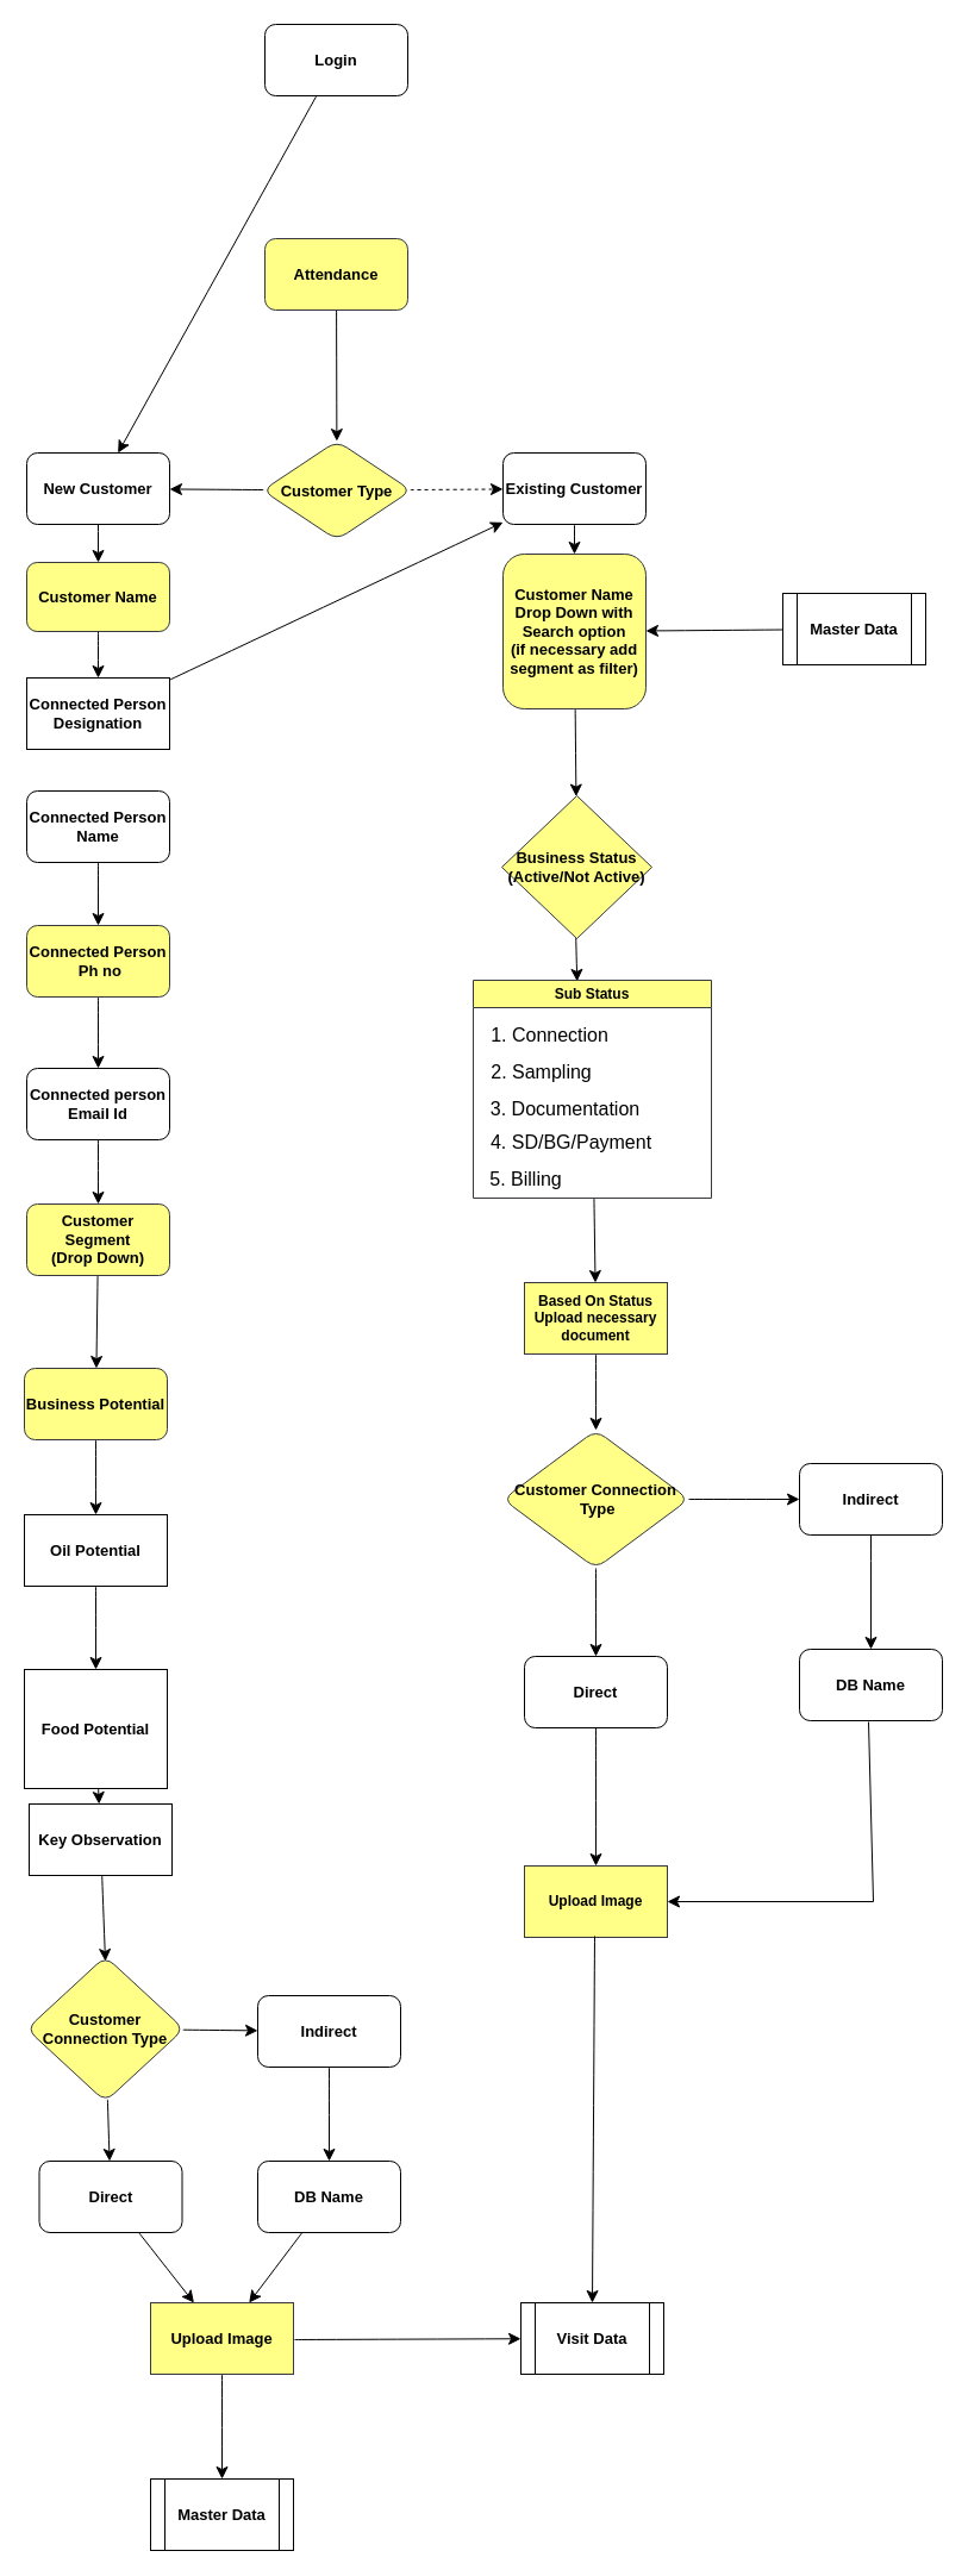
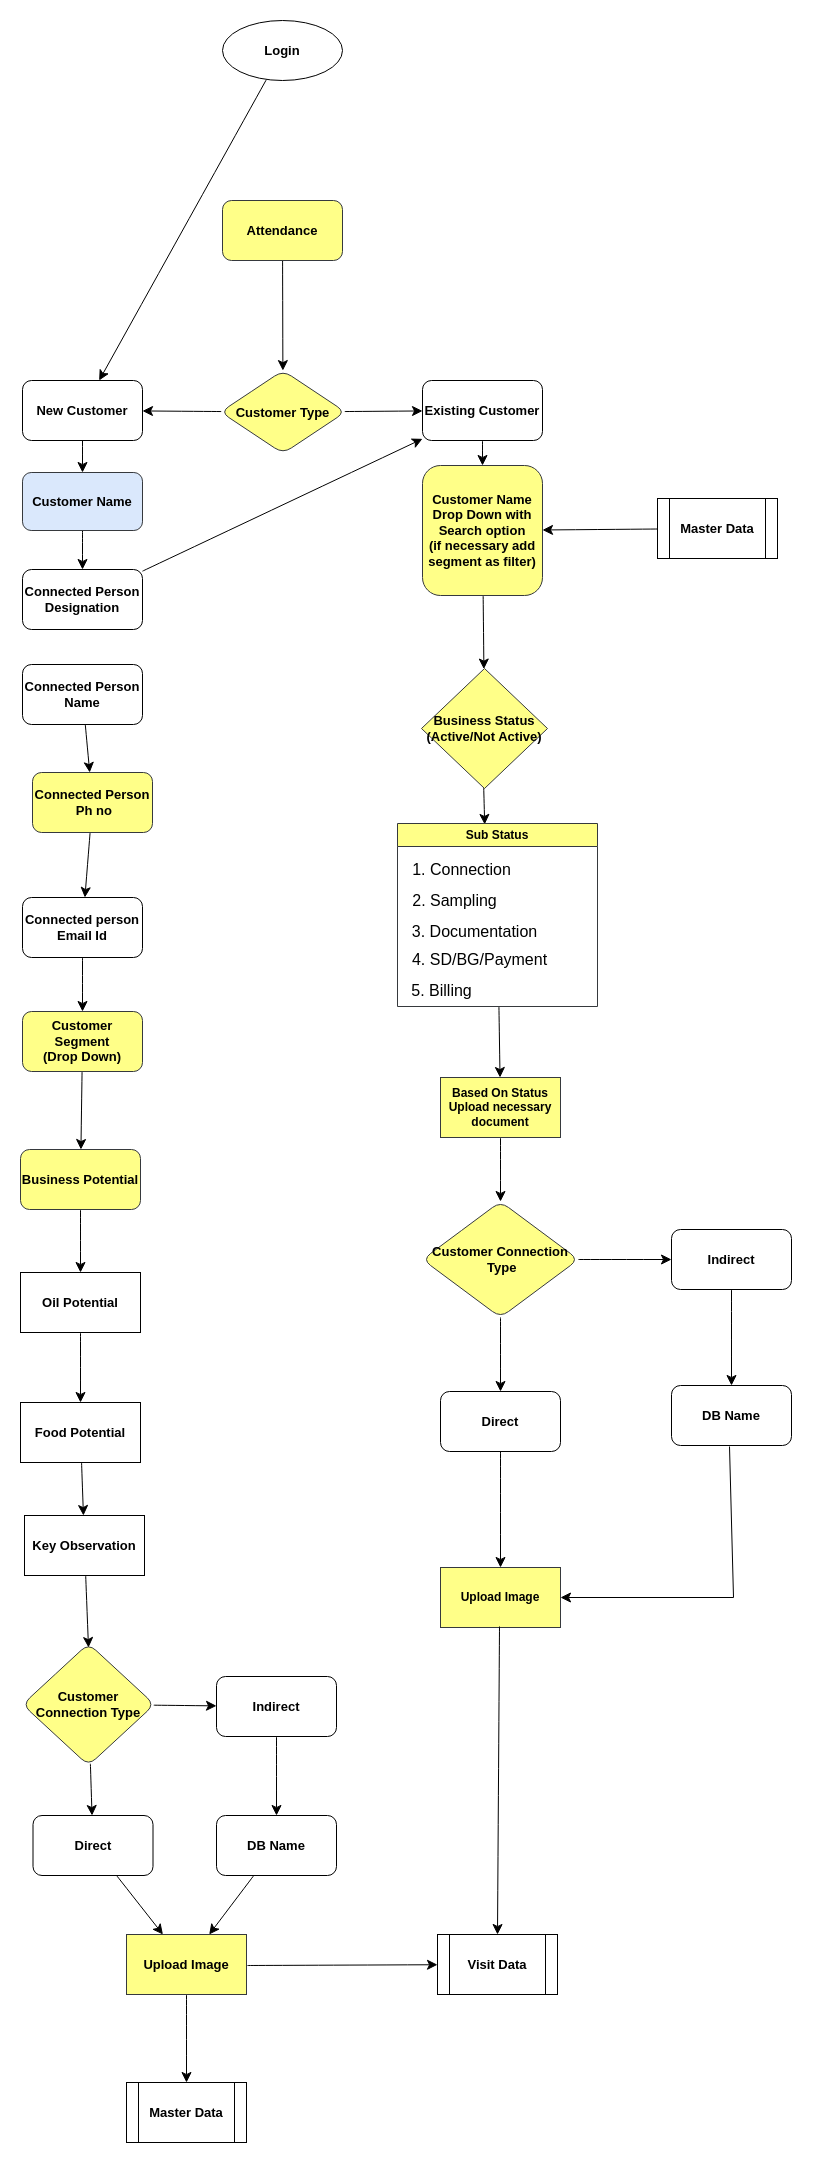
- <mxCell id="5" value="Login" style="rounded=1;whiteSpace=wrap;html=1;fontSize=13;fontStyle=1;" parent="1" vertex="1"><mxGeometry x="222" y="20" width="120" height="60" as="geometry" /></mxCell>
+ <mxCell id="5" value="Login" style="ellipse;whiteSpace=wrap;html=1;fontSize=13;fontStyle=1;" parent="1" vertex="1"><mxGeometry x="222" y="20" width="120" height="60" as="geometry" /></mxCell>
- <mxCell id="8" value="" style="edgeStyle=none;curved=1;rounded=0;orthogonalLoop=1;jettySize=auto;html=1;fontSize=13;startSize=8;endSize=8;fontStyle=1;dashed=1;" parent="1" source="10" target="12" edge="1"><mxGeometry relative="1" as="geometry" /></mxCell>
+ <mxCell id="8" value="" style="edgeStyle=none;curved=1;rounded=0;orthogonalLoop=1;jettySize=auto;html=1;fontSize=13;startSize=8;endSize=8;fontStyle=1;" parent="1" source="10" target="12" edge="1"><mxGeometry relative="1" as="geometry" /></mxCell>
- <mxCell id="21" value="Customer Name" style="whiteSpace=wrap;html=1;rounded=1;fontSize=13;fontStyle=1;fillColor=#ffff88;strokeColor=#36393d;" parent="1" vertex="1"><mxGeometry x="22" y="472" width="120" height="58" as="geometry" /></mxCell>
+ <mxCell id="21" value="Customer Name" style="whiteSpace=wrap;html=1;rounded=1;fontSize=13;fontStyle=1;fillColor=#dae8fc;strokeColor=#36393d;" parent="1" vertex="1"><mxGeometry x="22" y="472" width="120" height="58" as="geometry" /></mxCell>
- <mxCell id="23" value="Connected Person Designation" style="whiteSpace=wrap;html=1;fontSize=13;fontStyle=1;rounded=0;" parent="1" vertex="1"><mxGeometry x="22" y="569" width="120" height="60" as="geometry" /></mxCell>
+ <mxCell id="23" value="Connected Person Designation" style="whiteSpace=wrap;html=1;rounded=1;fontSize=13;fontStyle=1;" parent="1" vertex="1"><mxGeometry x="22" y="569" width="120" height="60" as="geometry" /></mxCell>
- <mxCell id="27" value="Connected Person&lt;div&gt;&amp;nbsp;Ph no&lt;/div&gt;" style="whiteSpace=wrap;html=1;rounded=1;fontSize=13;fontStyle=1;fillColor=#ffff88;strokeColor=#36393d;" parent="1" vertex="1"><mxGeometry x="22" y="777" width="120" height="60" as="geometry" /></mxCell>
+ <mxCell id="27" value="Connected Person&lt;div&gt;&amp;nbsp;Ph no&lt;/div&gt;" style="whiteSpace=wrap;html=1;rounded=1;fontSize=13;fontStyle=1;fillColor=#ffff88;strokeColor=#36393d;" parent="1" vertex="1"><mxGeometry x="32" y="772" width="120" height="60" as="geometry" /></mxCell>
- <mxCell id="46" value="Food Potential" style="whiteSpace=wrap;html=1;fontSize=13;fontStyle=1;" parent="1" vertex="1"><mxGeometry x="20" y="1402" width="120" height="100" as="geometry" /></mxCell>
+ <mxCell id="46" value="Food Potential" style="whiteSpace=wrap;html=1;fontSize=13;fontStyle=1;" parent="1" vertex="1"><mxGeometry x="20" y="1402" width="120" height="60" as="geometry" /></mxCell>
